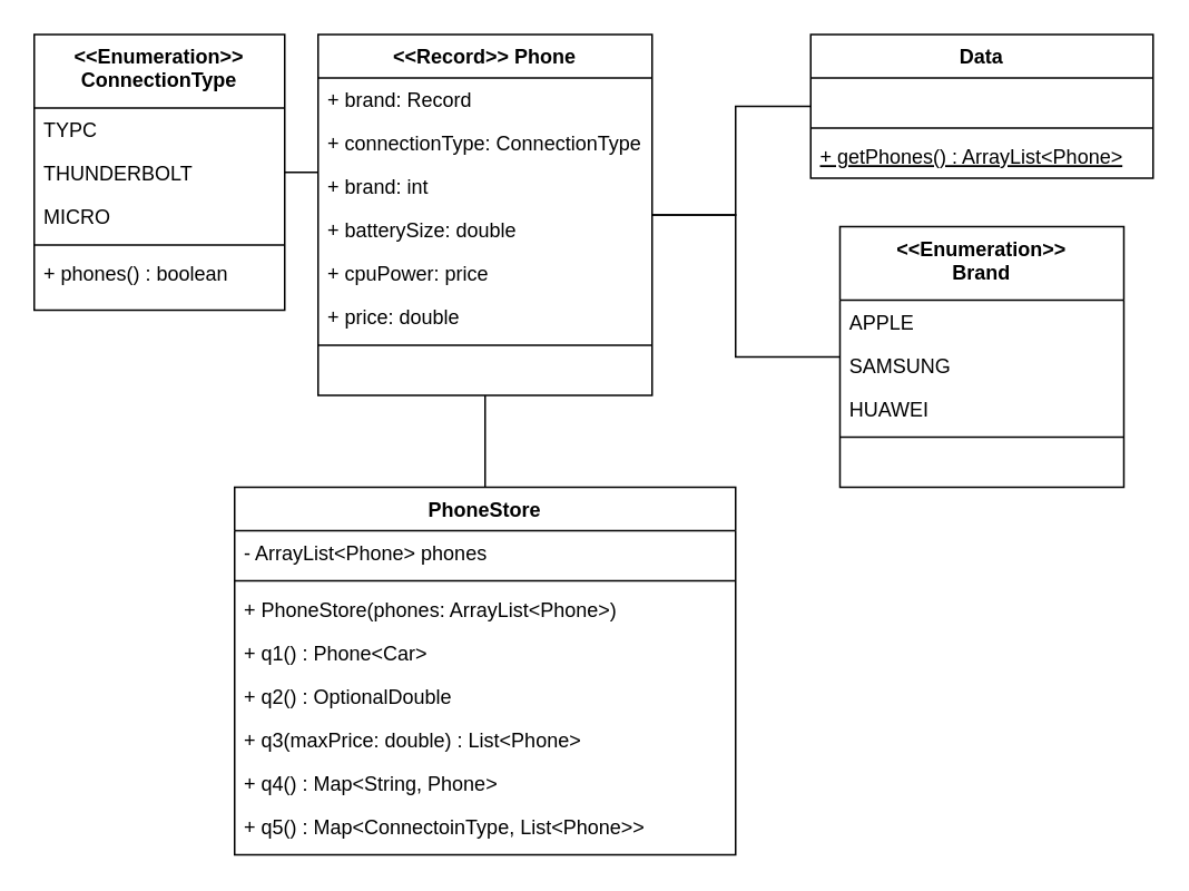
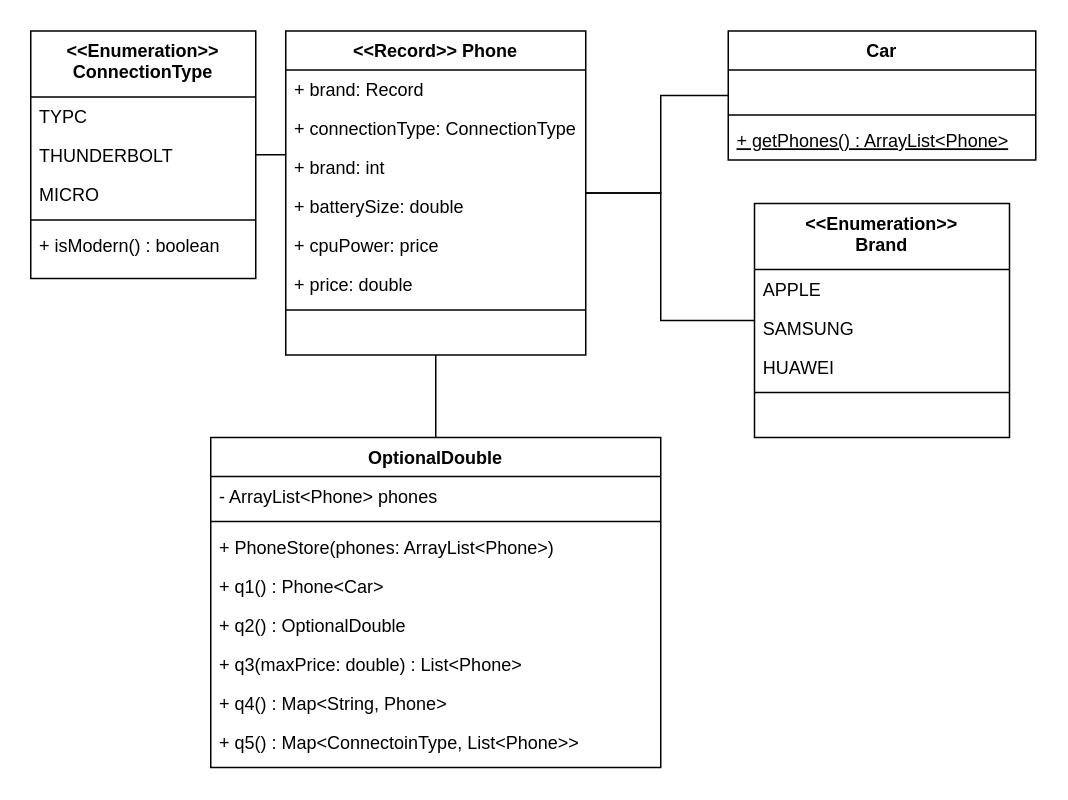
- <mxCell id="2" value="Data" style="swimlane;fontStyle=1;align=center;verticalAlign=top;childLayout=stackLayout;horizontal=1;startSize=26;horizontalStack=0;resizeParent=1;resizeLast=0;collapsible=1;marginBottom=0;rounded=0;shadow=0;strokeWidth=1;" parent="1" vertex="1"><mxGeometry x="485" y="20" width="205" height="86" as="geometry"><mxRectangle x="230" y="140" width="160" height="26" as="alternateBounds" /></mxGeometry></mxCell>
+ <mxCell id="2" value="Car" style="swimlane;fontStyle=1;align=center;verticalAlign=top;childLayout=stackLayout;horizontal=1;startSize=26;horizontalStack=0;resizeParent=1;resizeLast=0;collapsible=1;marginBottom=0;rounded=0;shadow=0;strokeWidth=1;" parent="1" vertex="1"><mxGeometry x="485" y="20" width="205" height="86" as="geometry"><mxRectangle x="230" y="140" width="160" height="26" as="alternateBounds" /></mxGeometry></mxCell>
- <mxCell id="38" value="+ phones() : boolean" style="text;align=left;verticalAlign=top;spacingLeft=4;spacingRight=4;overflow=hidden;rotatable=0;points=[[0,0.5],[1,0.5]];portConstraint=eastwest;fontStyle=0" parent="33" vertex="1"><mxGeometry y="130" width="150" height="26" as="geometry" /></mxCell>
+ <mxCell id="38" value="+ isModern() : boolean" style="text;align=left;verticalAlign=top;spacingLeft=4;spacingRight=4;overflow=hidden;rotatable=0;points=[[0,0.5],[1,0.5]];portConstraint=eastwest;fontStyle=0" parent="33" vertex="1"><mxGeometry y="130" width="150" height="26" as="geometry" /></mxCell>
- <mxCell id="22" value="PhoneStore" style="swimlane;fontStyle=1;align=center;verticalAlign=top;childLayout=stackLayout;horizontal=1;startSize=26;horizontalStack=0;resizeParent=1;resizeLast=0;collapsible=1;marginBottom=0;rounded=0;shadow=0;strokeWidth=1;" parent="1" vertex="1"><mxGeometry x="140" y="291" width="300" height="220" as="geometry"><mxRectangle x="230" y="140" width="160" height="26" as="alternateBounds" /></mxGeometry></mxCell>
+ <mxCell id="22" value="OptionalDouble" style="swimlane;fontStyle=1;align=center;verticalAlign=top;childLayout=stackLayout;horizontal=1;startSize=26;horizontalStack=0;resizeParent=1;resizeLast=0;collapsible=1;marginBottom=0;rounded=0;shadow=0;strokeWidth=1;" parent="1" vertex="1"><mxGeometry x="140" y="291" width="300" height="220" as="geometry"><mxRectangle x="230" y="140" width="160" height="26" as="alternateBounds" /></mxGeometry></mxCell>
